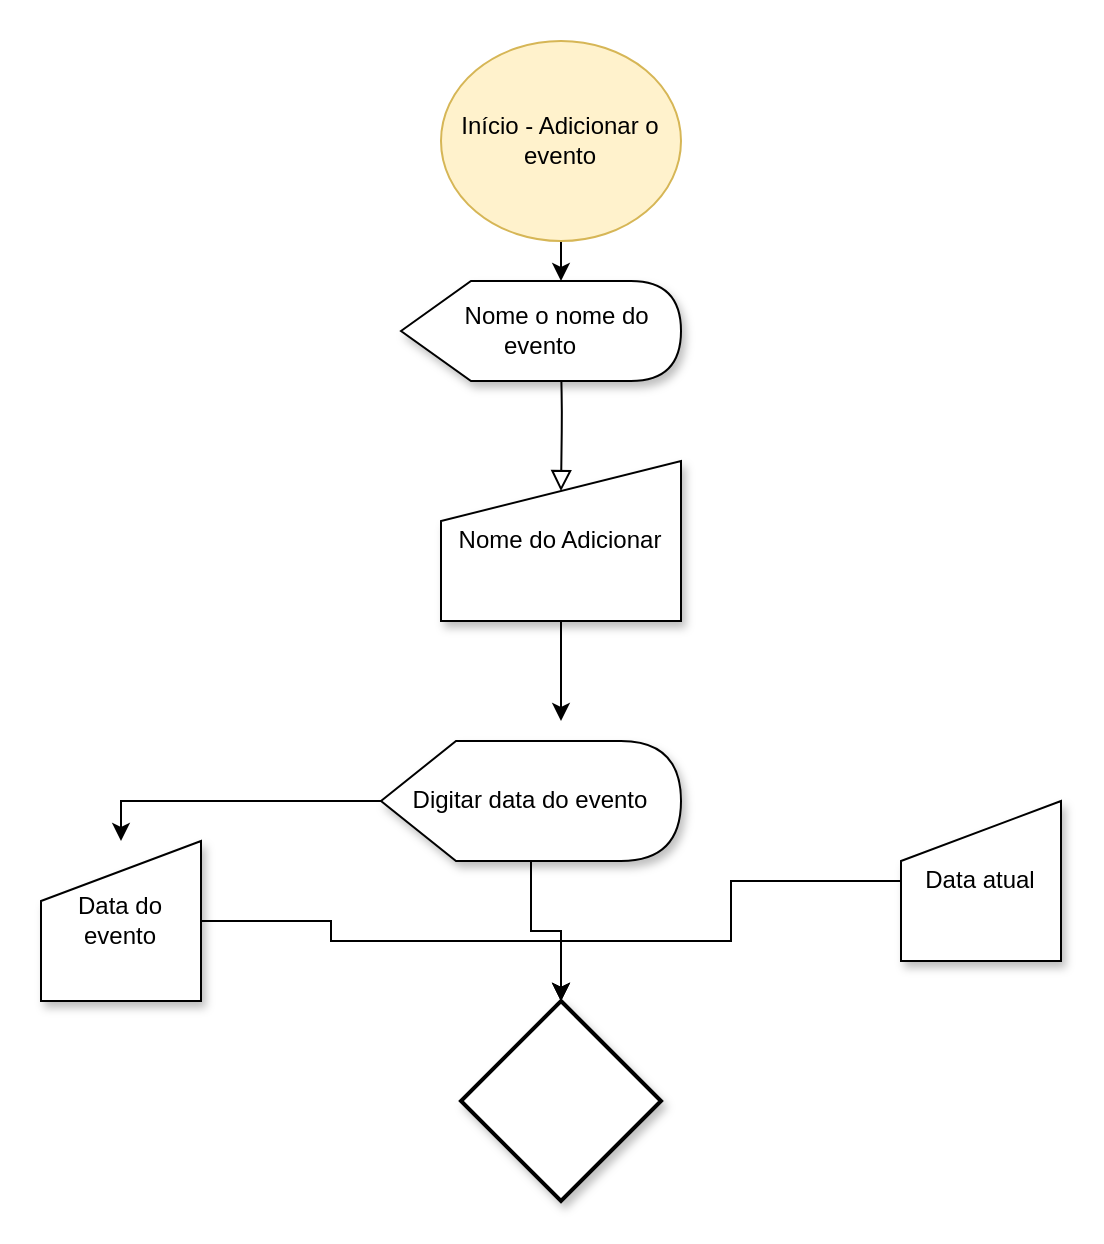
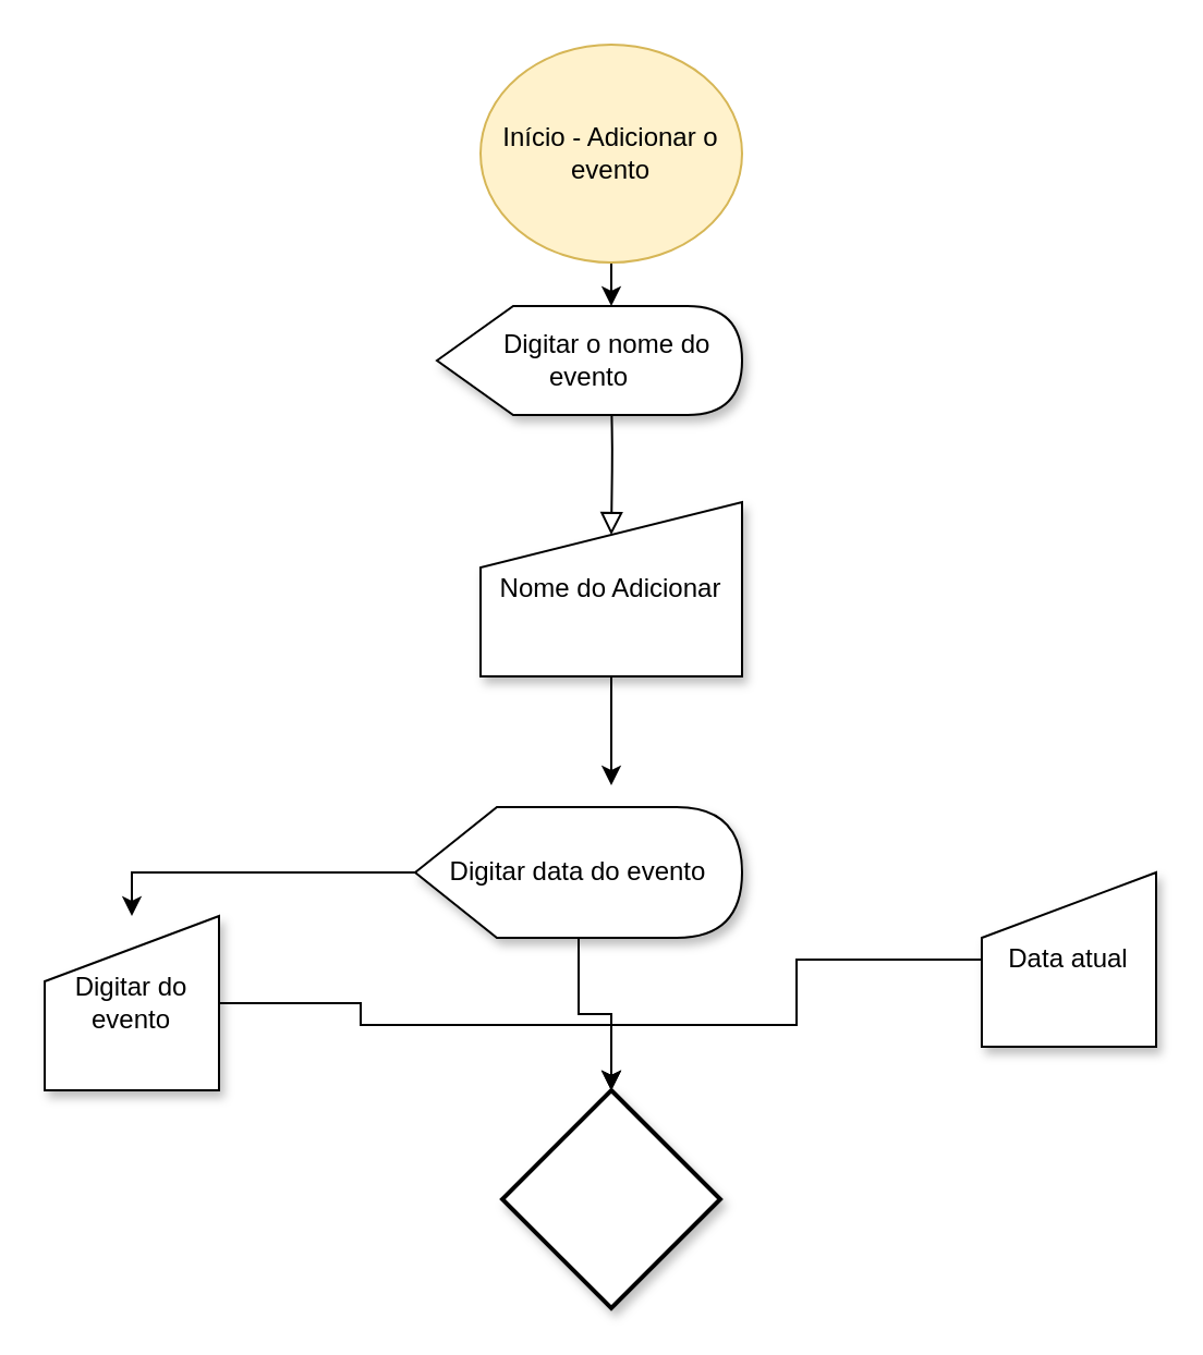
- <mxCell id="5" value="&amp;nbsp; &amp;nbsp; &amp;nbsp;Nome o nome do&lt;br&gt;evento" style="shape=display;whiteSpace=wrap;html=1;shadow=1;glass=0;sketch=0;" vertex="1" parent="1"><mxGeometry x="200" y="140" width="140" height="50" as="geometry" /></mxCell>
+ <mxCell id="5" value="&amp;nbsp; &amp;nbsp; &amp;nbsp;Digitar o nome do&lt;br&gt;evento" style="shape=display;whiteSpace=wrap;html=1;shadow=1;glass=0;sketch=0;" vertex="1" parent="1"><mxGeometry x="200" y="140" width="140" height="50" as="geometry" /></mxCell>
- <mxCell id="12" value="Data do evento" style="shape=manualInput;whiteSpace=wrap;html=1;shadow=1;glass=0;sketch=0;" vertex="1" parent="1"><mxGeometry x="20" y="420" width="80" height="80" as="geometry" /></mxCell>
+ <mxCell id="12" value="Digitar do evento" style="shape=manualInput;whiteSpace=wrap;html=1;shadow=1;glass=0;sketch=0;" vertex="1" parent="1"><mxGeometry x="20" y="420" width="80" height="80" as="geometry" /></mxCell>
